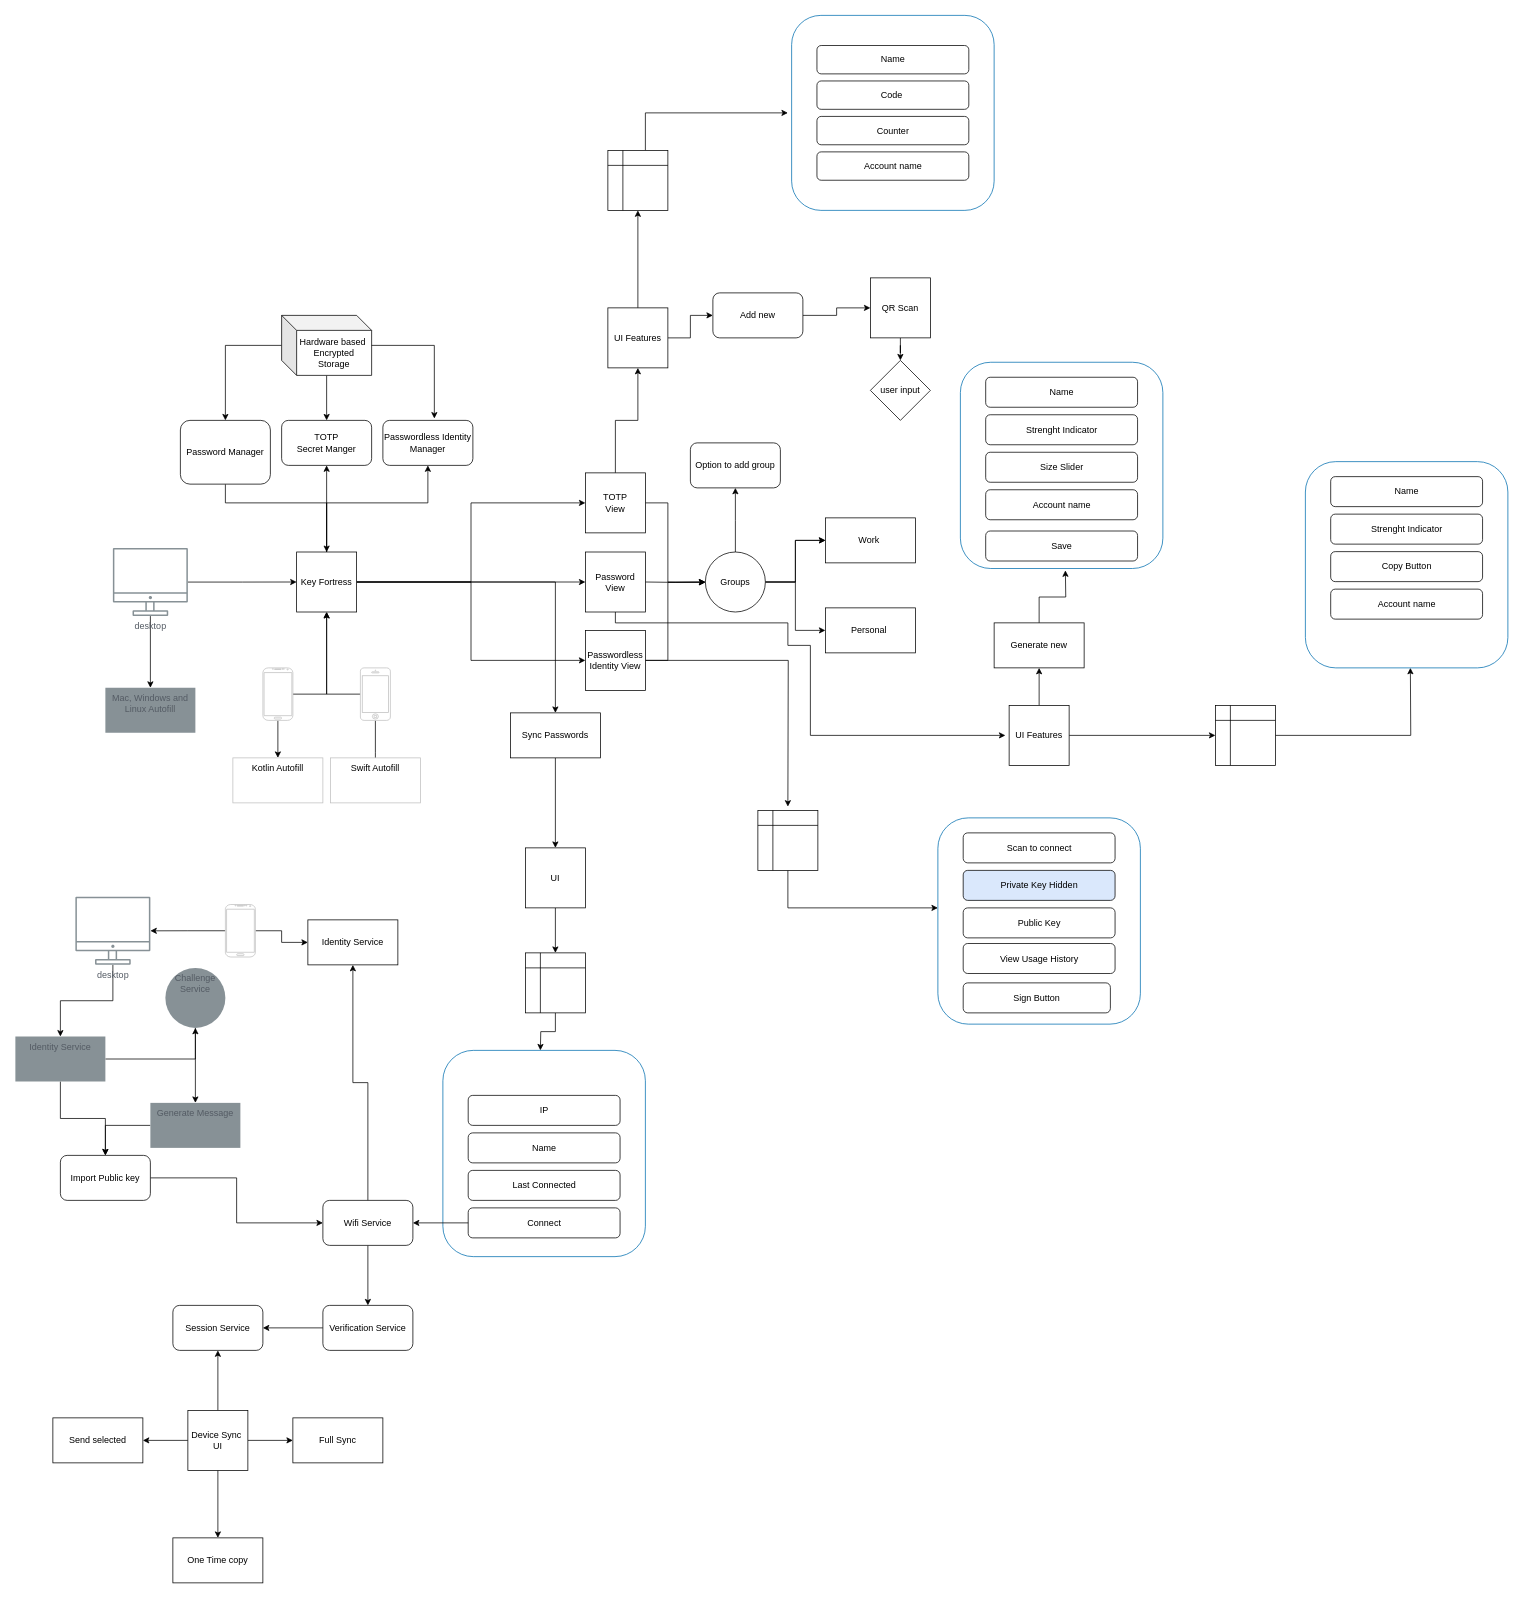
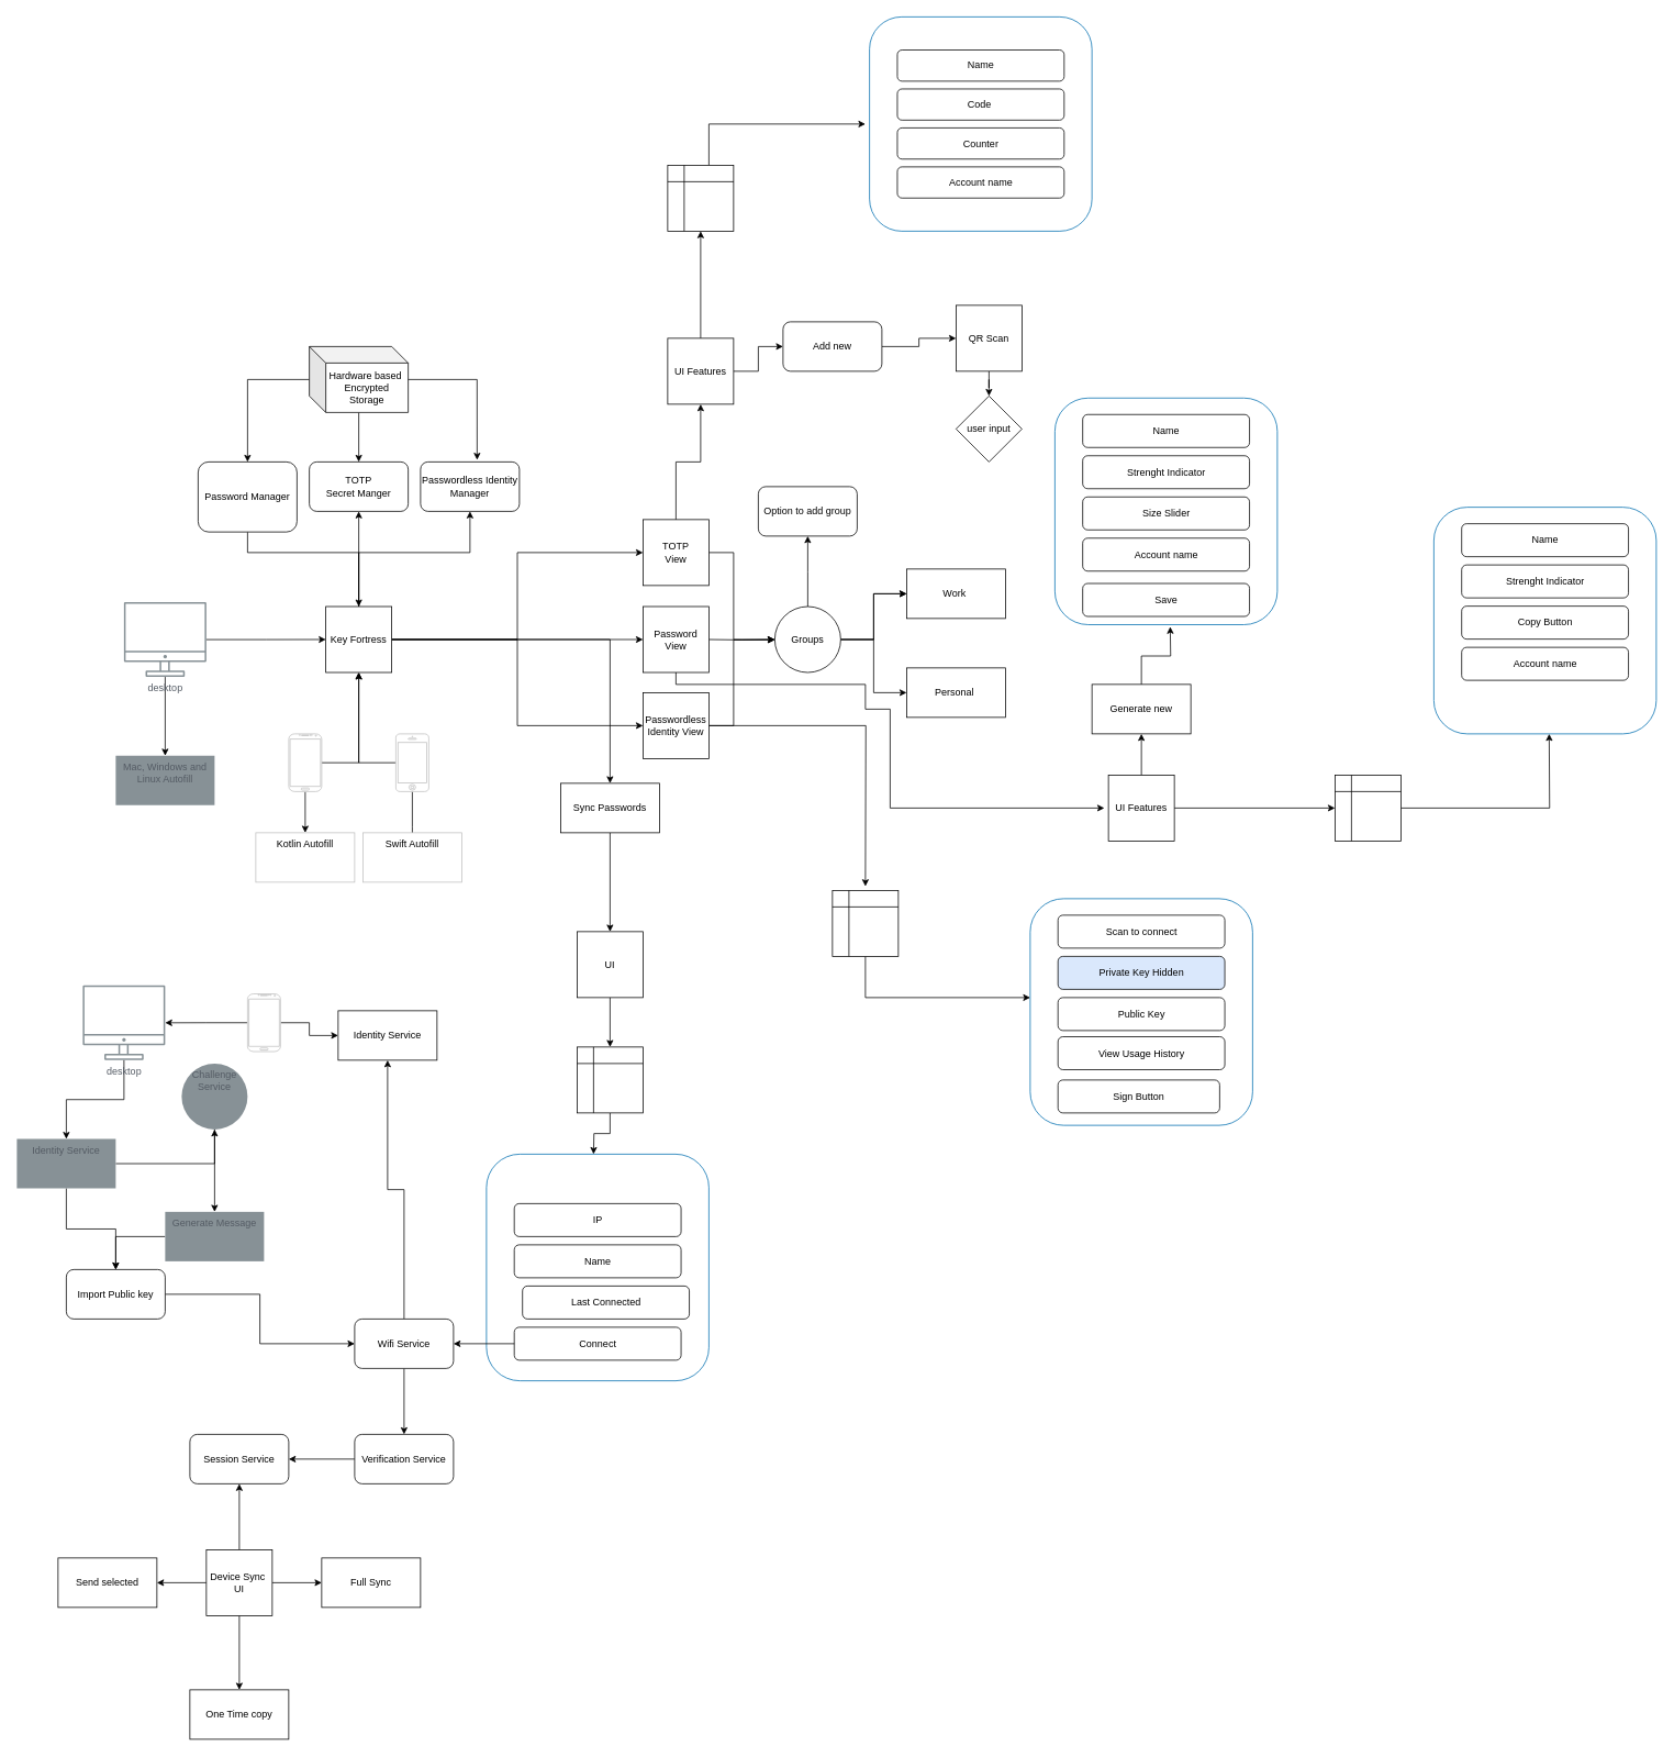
- <mxCell id="94" value="Last Connected" style="rounded=1;whiteSpace=wrap;html=1;" vertex="1" parent="93"><mxGeometry x="33.75" y="160" width="202.5" height="40" as="geometry" /></mxCell>
+ <mxCell id="94" value="Last Connected" style="rounded=1;whiteSpace=wrap;html=1;" vertex="1" parent="93"><mxGeometry x="43.75" y="160" width="202.5" height="40" as="geometry" /></mxCell>
